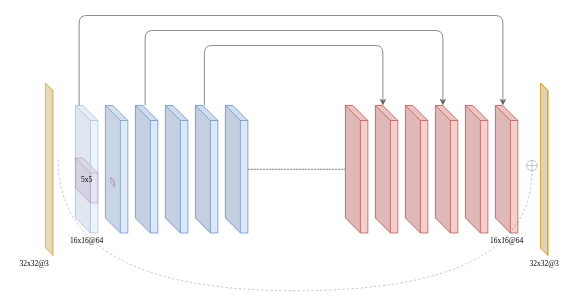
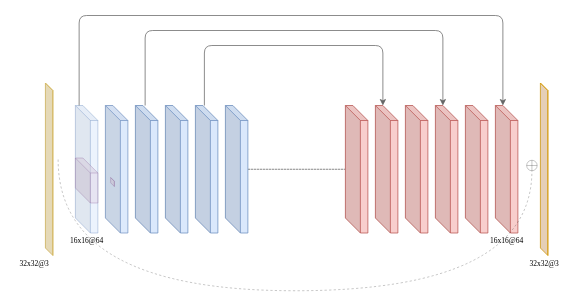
- <mxCell id="23" value="&lt;div style=&quot;font-size: 10px;&quot;&gt;5x5&lt;/div&gt;" style="text;html=1;align=center;verticalAlign=middle;resizable=0;points=[];autosize=1;fontFamily=Times New Roman;fontSize=10;" parent="1" vertex="1"><mxGeometry x="100" y="228" width="30" height="20" as="geometry" /></mxCell>
